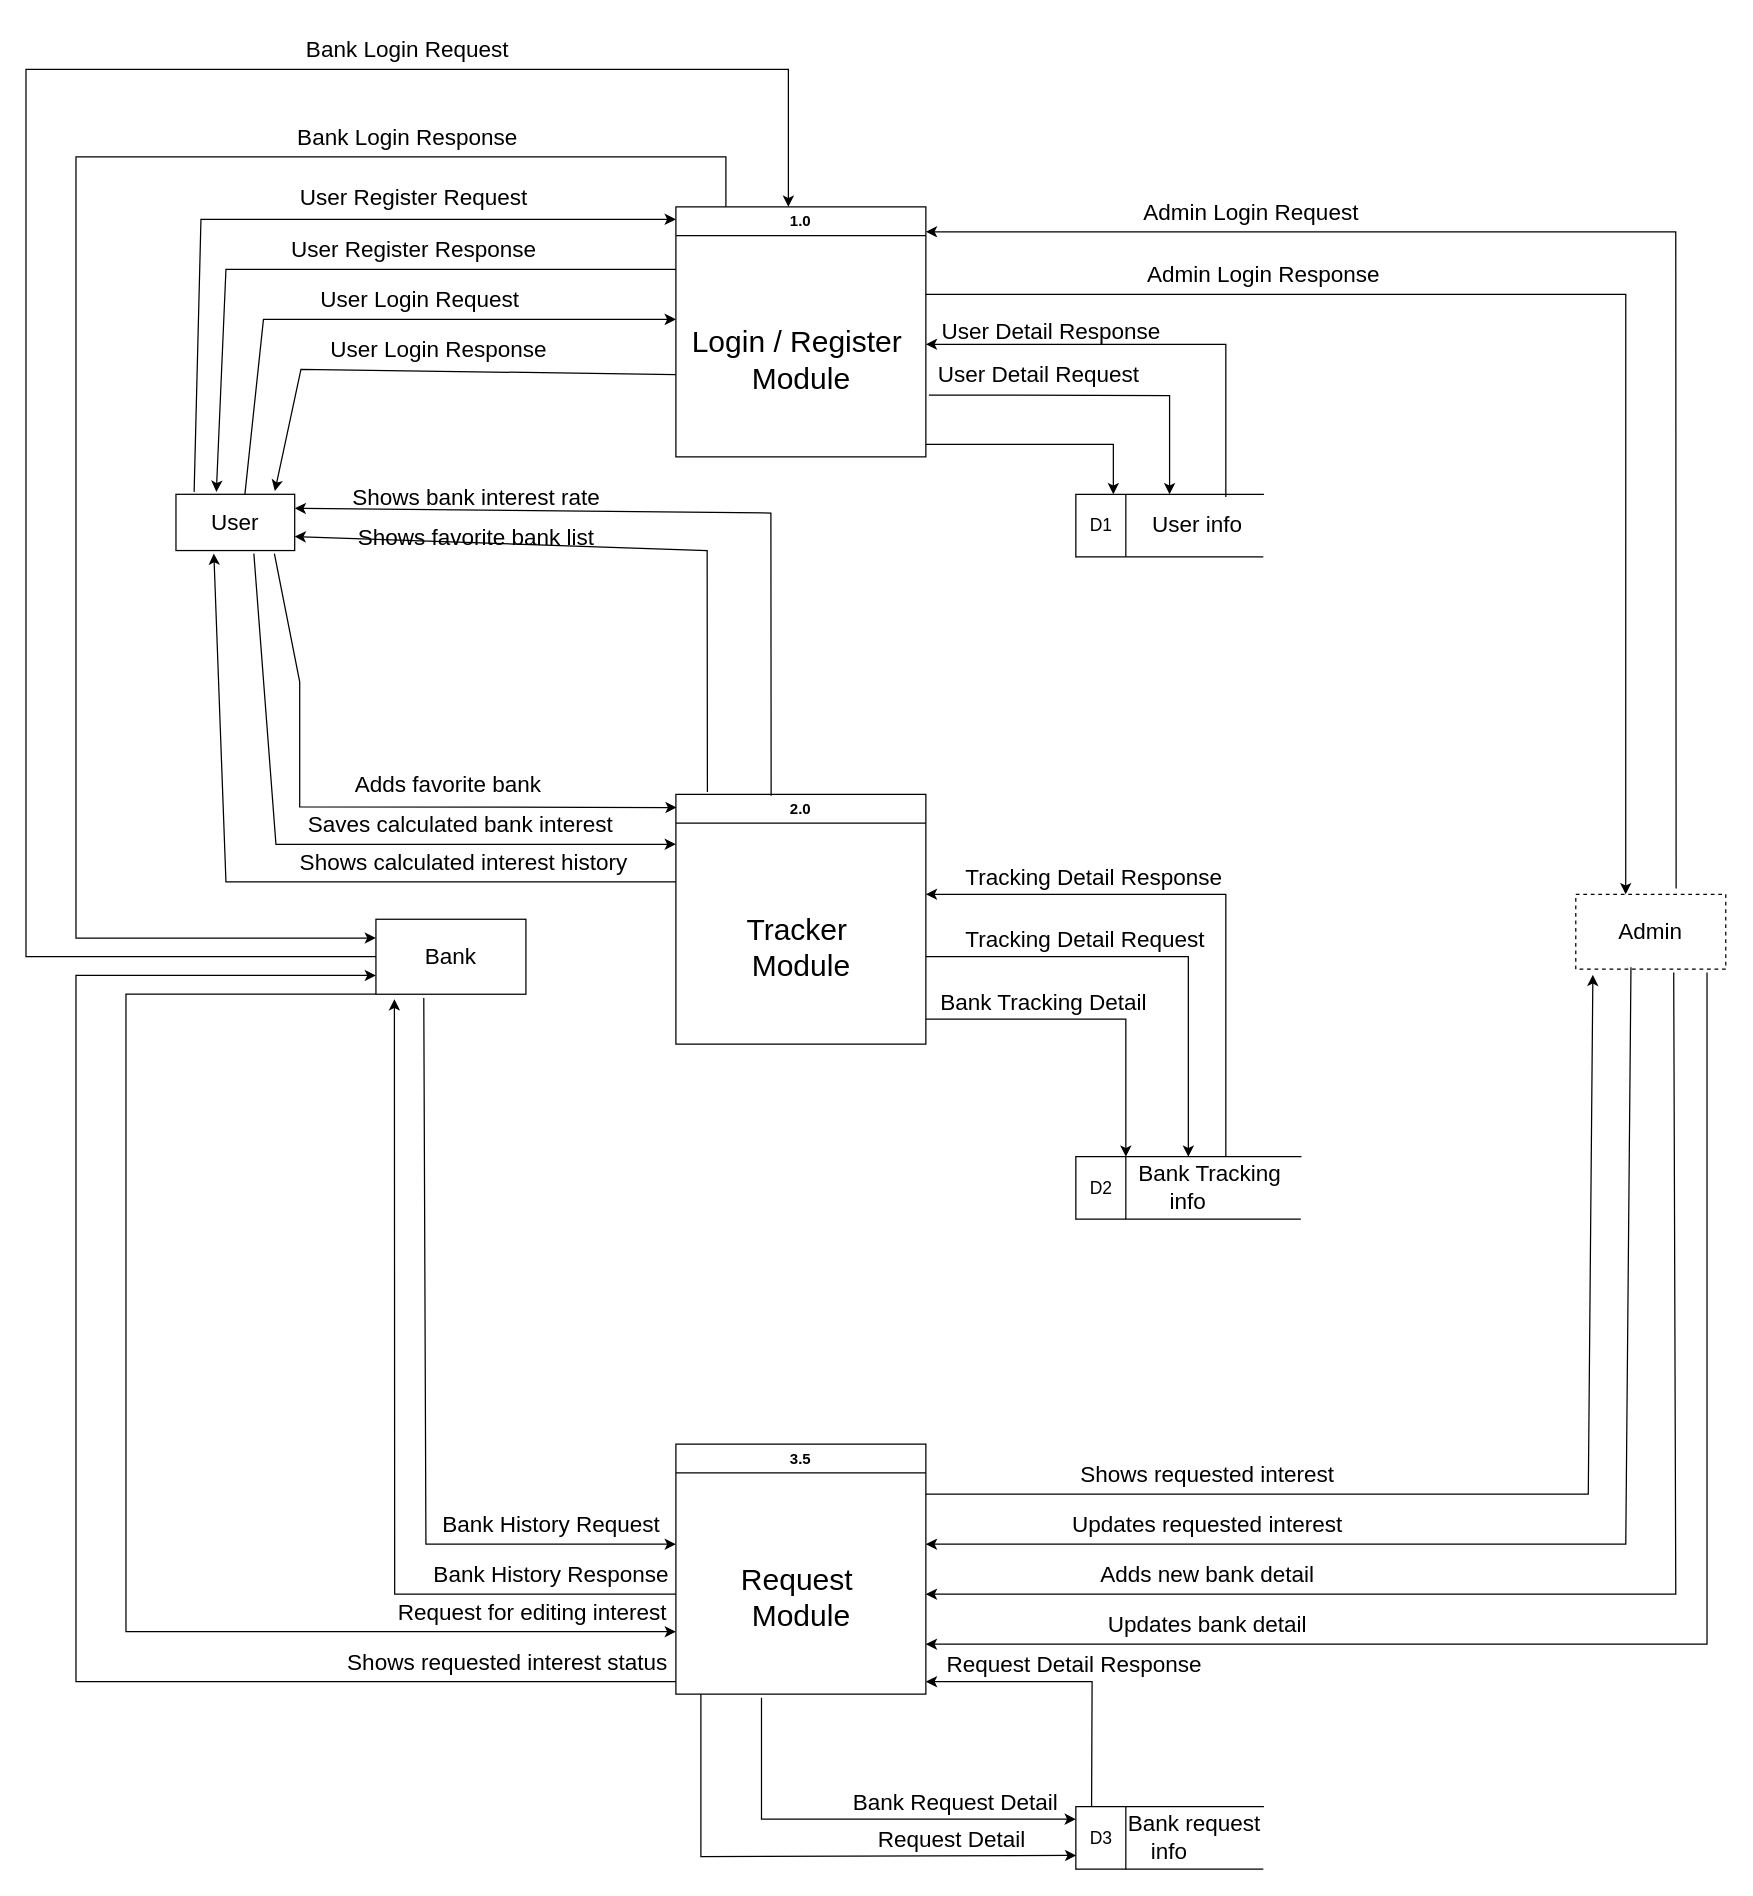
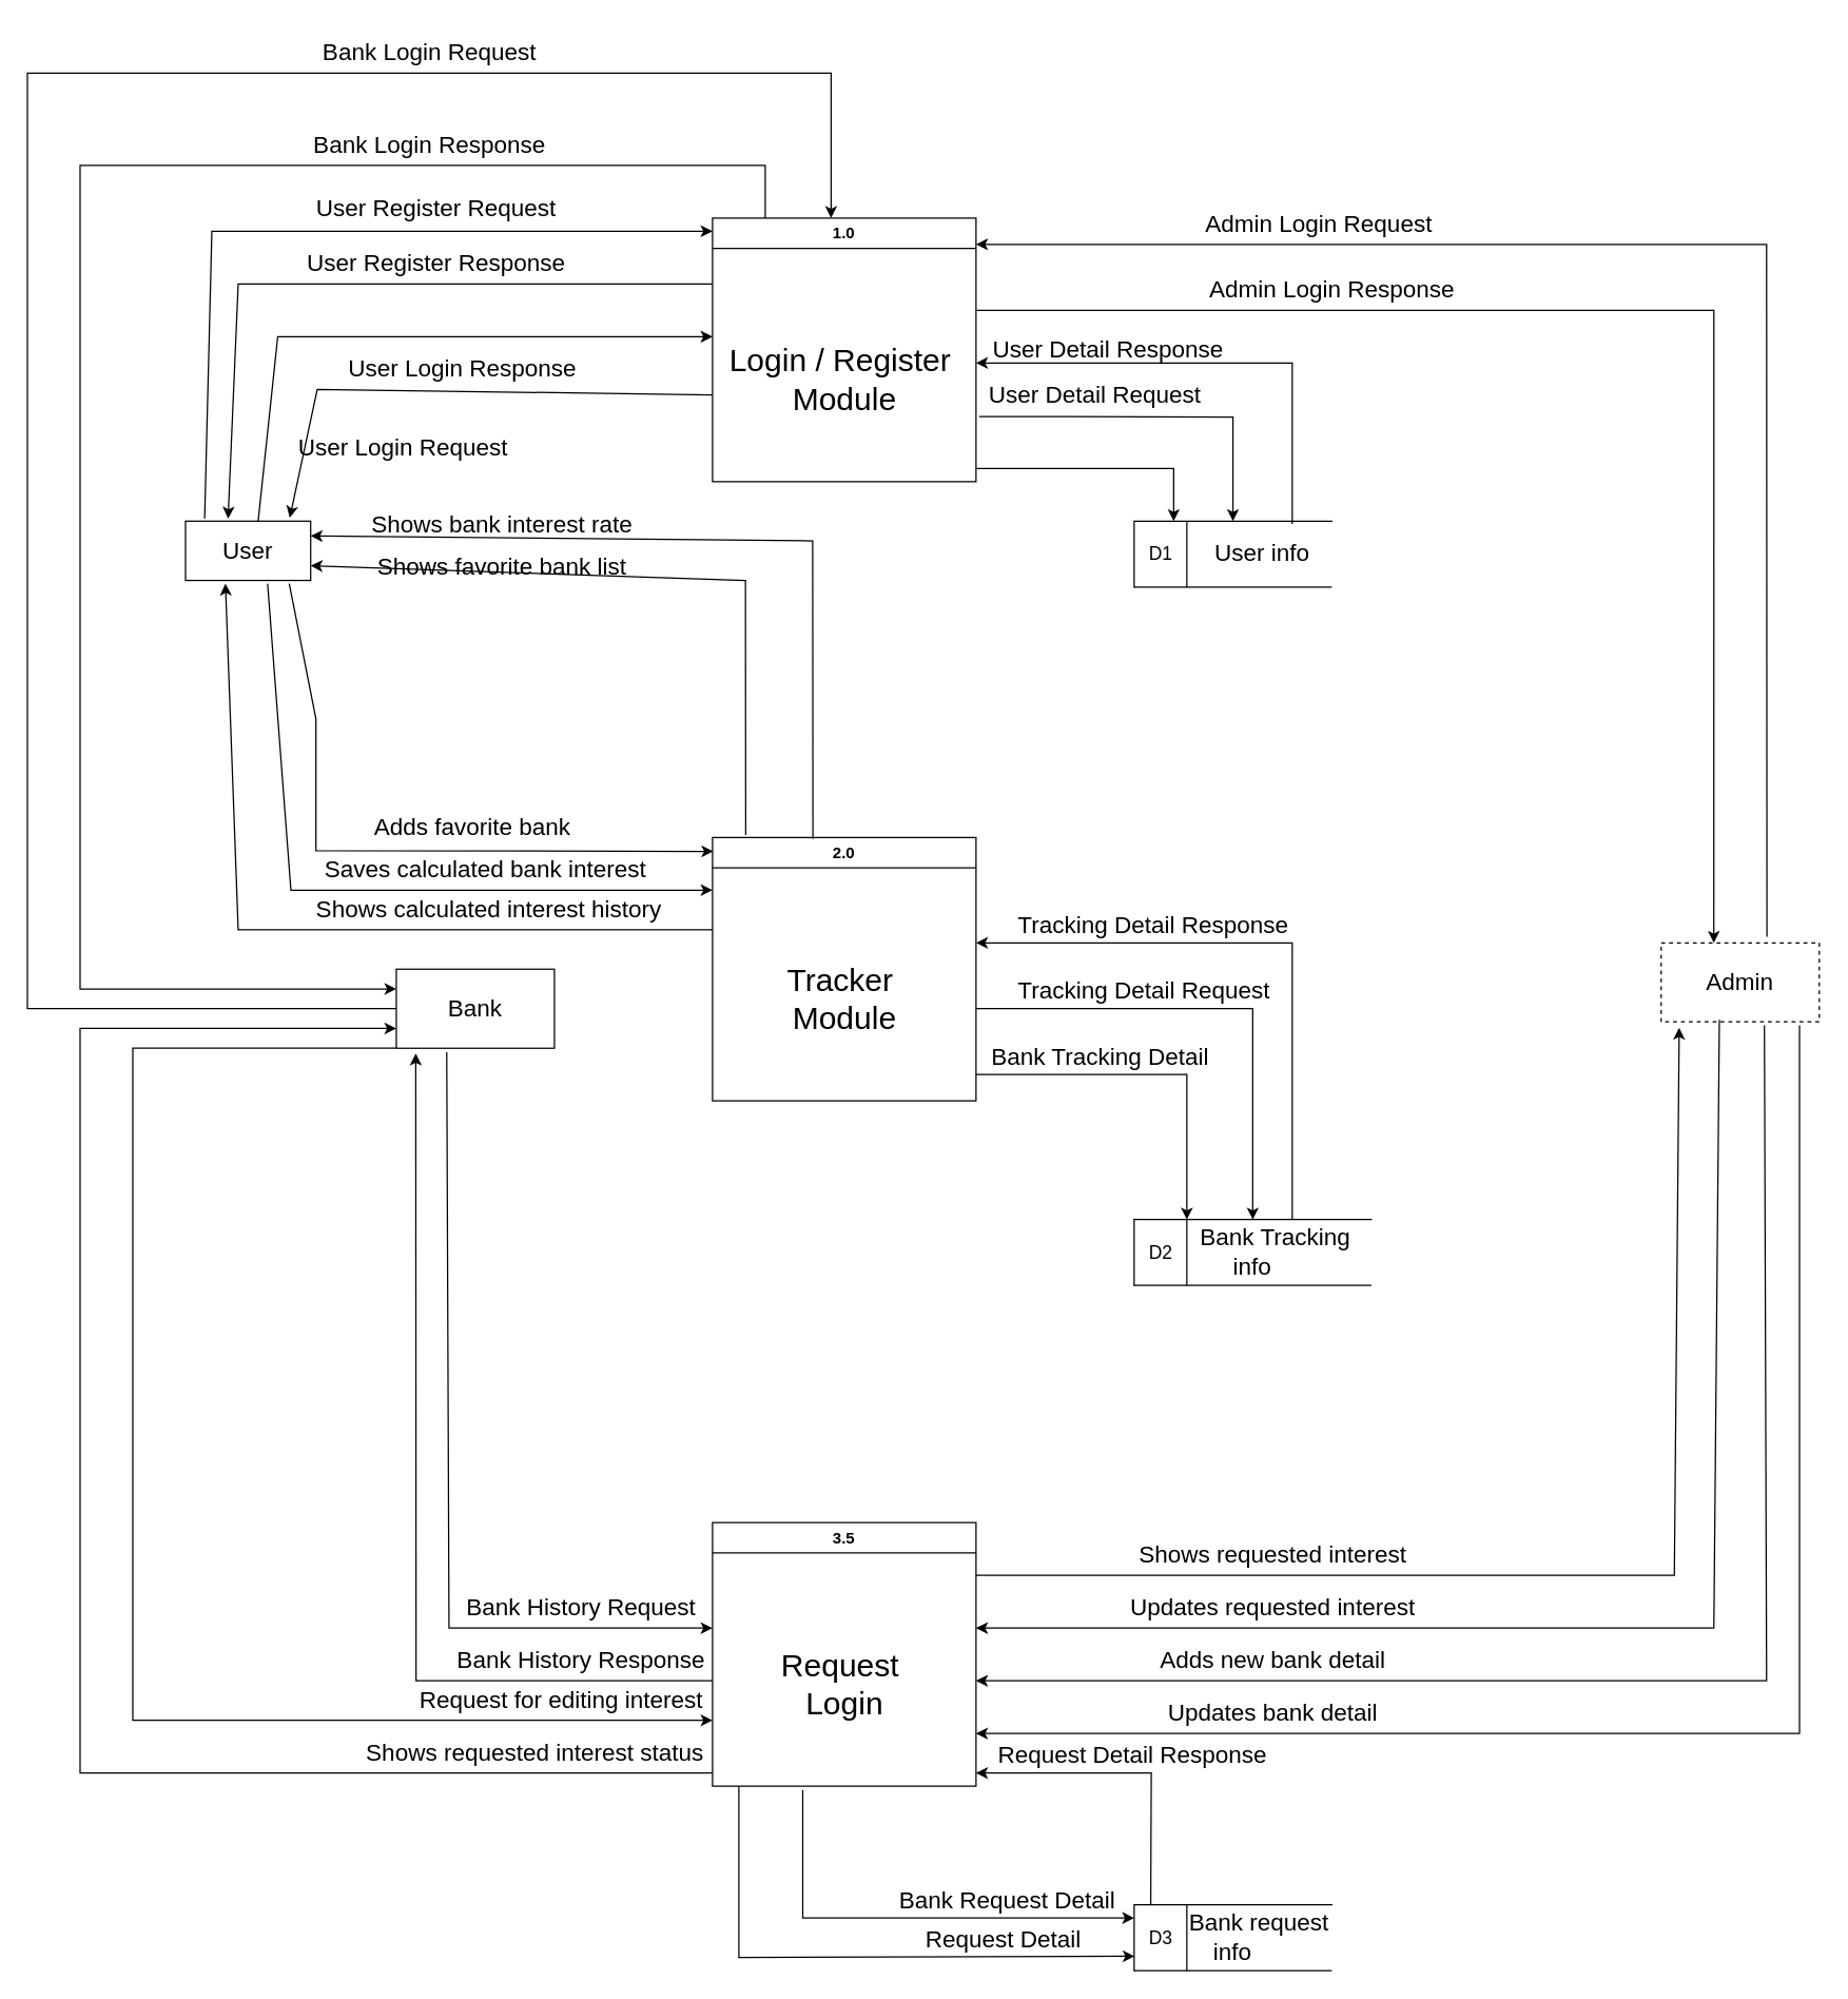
- <mxCell id="55" value="&lt;font style=&quot;font-size: 18px;&quot;&gt;User Login Request&lt;/font&gt;" style="text;html=1;align=center;verticalAlign=middle;resizable=0;points=[];autosize=1;strokeColor=none;fillColor=none;" parent="1" vertex="1"><mxGeometry x="245" y="220" width="180" height="40" as="geometry" /></mxCell>
+ <mxCell id="55" value="&lt;font style=&quot;font-size: 18px;&quot;&gt;User Login Request&lt;/font&gt;" style="text;html=1;align=center;verticalAlign=middle;resizable=0;points=[];autosize=1;strokeColor=none;fillColor=none;" parent="1" vertex="1"><mxGeometry x="215" y="320" width="180" height="40" as="geometry" /></mxCell>
- <mxCell id="7" value="&lt;font style=&quot;font-size: 24px;&quot;&gt;Request&amp;nbsp;&lt;br&gt;Module&lt;/font&gt;" style="text;html=1;align=center;verticalAlign=middle;resizable=0;points=[];autosize=1;strokeColor=none;fillColor=none;" parent="6" vertex="1"><mxGeometry x="40" y="88" width="120" height="70" as="geometry" /></mxCell>
+ <mxCell id="7" value="&lt;font style=&quot;font-size: 24px;&quot;&gt;Request&amp;nbsp;&lt;br&gt;Login&lt;/font&gt;" style="text;html=1;align=center;verticalAlign=middle;resizable=0;points=[];autosize=1;strokeColor=none;fillColor=none;" parent="6" vertex="1"><mxGeometry x="40" y="88" width="120" height="70" as="geometry" /></mxCell>
